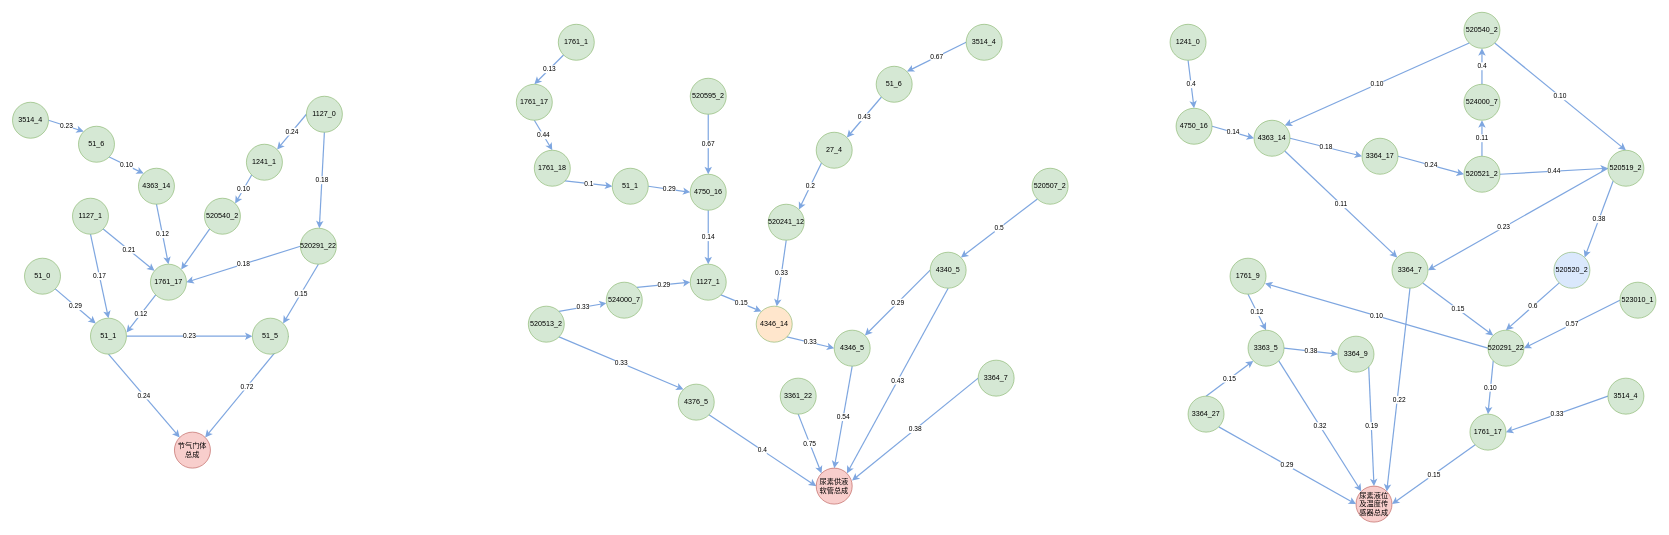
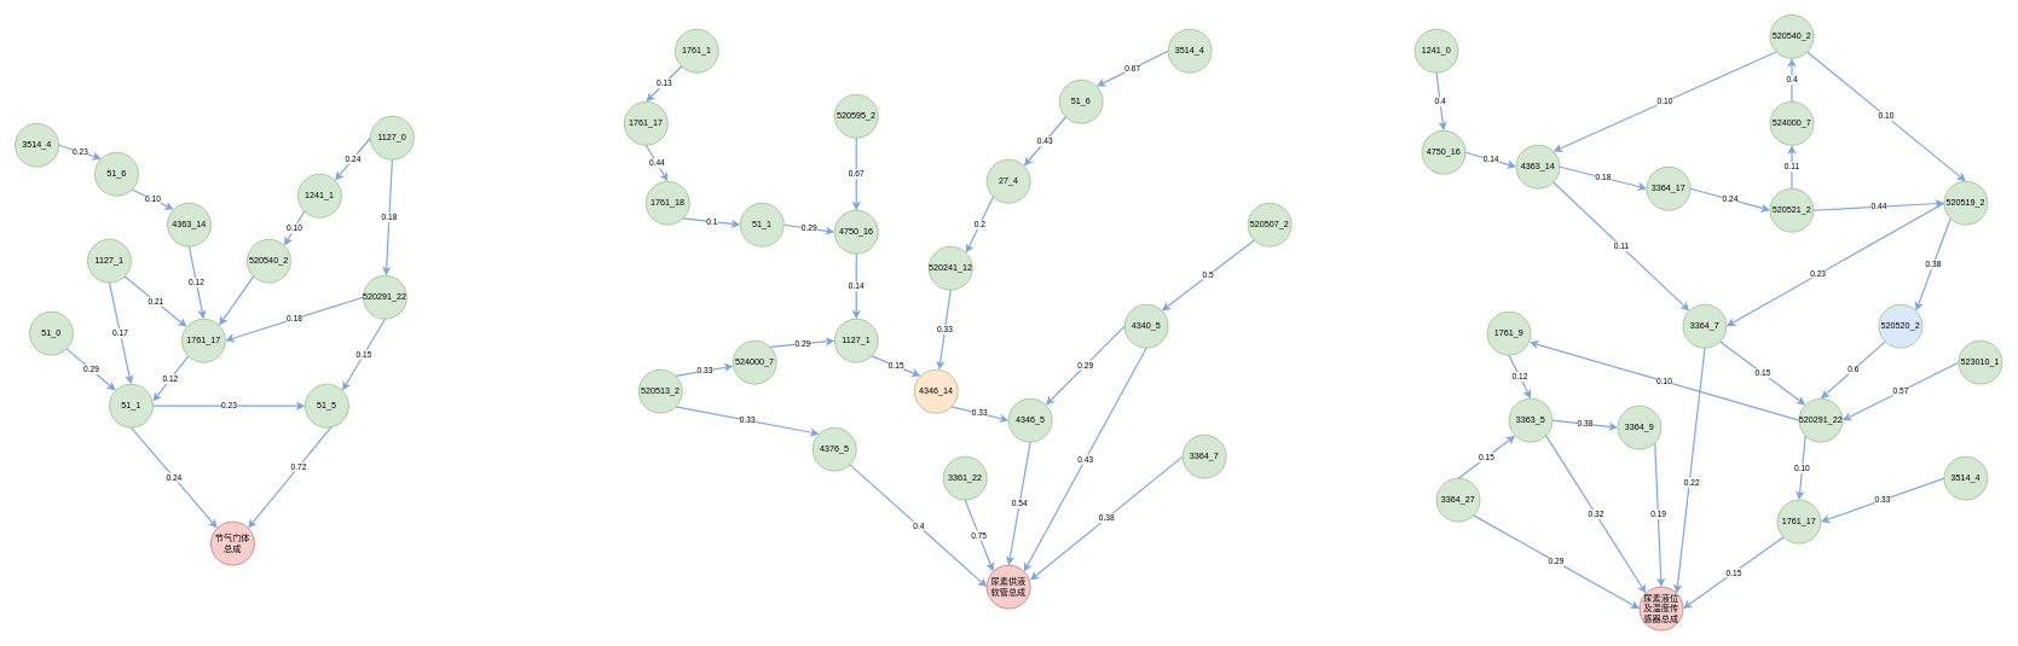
- <mxCell id="38" value="4376_5" style="ellipse;whiteSpace=wrap;html=1;aspect=fixed;fillColor=#d5e8d4;strokeColor=#82b366;" vertex="1" parent="1"><mxGeometry x="1130" y="640" width="60" height="60" as="geometry" /></mxCell>
+ <mxCell id="38" value="4376_5" style="ellipse;whiteSpace=wrap;html=1;aspect=fixed;fillColor=#d5e8d4;strokeColor=#82b366;" vertex="1" parent="1"><mxGeometry x="1120" y="590" width="60" height="60" as="geometry" /></mxCell>
